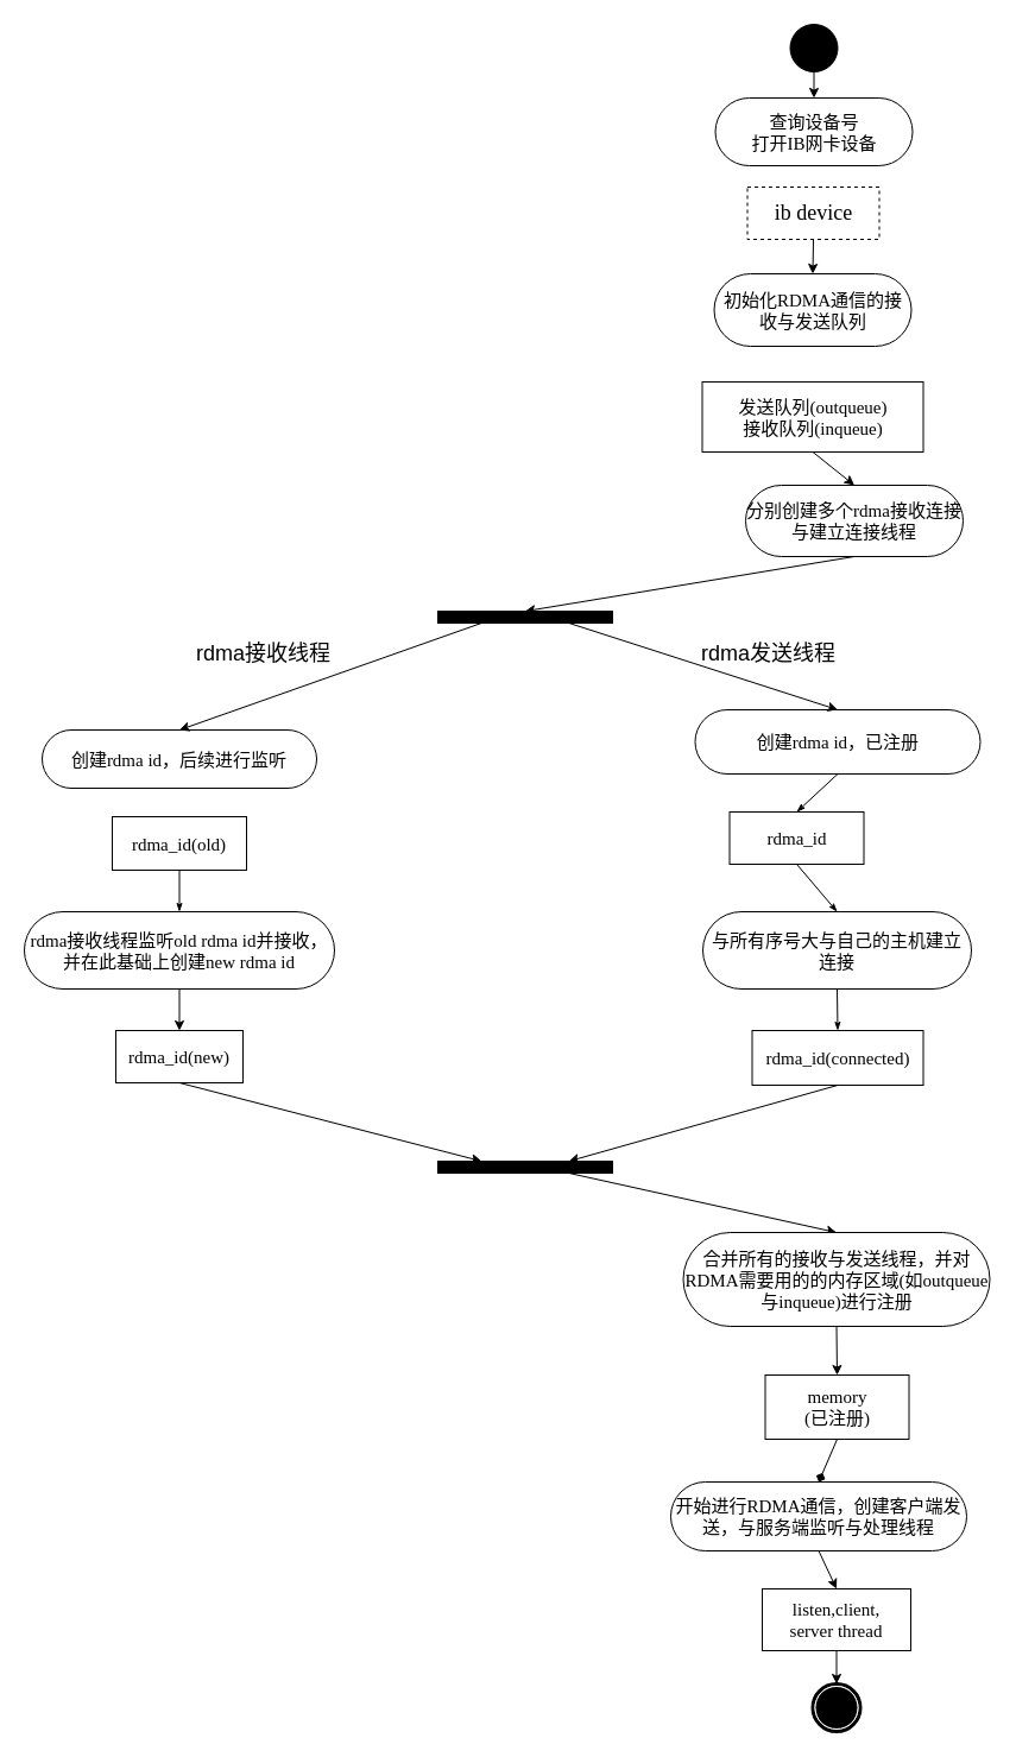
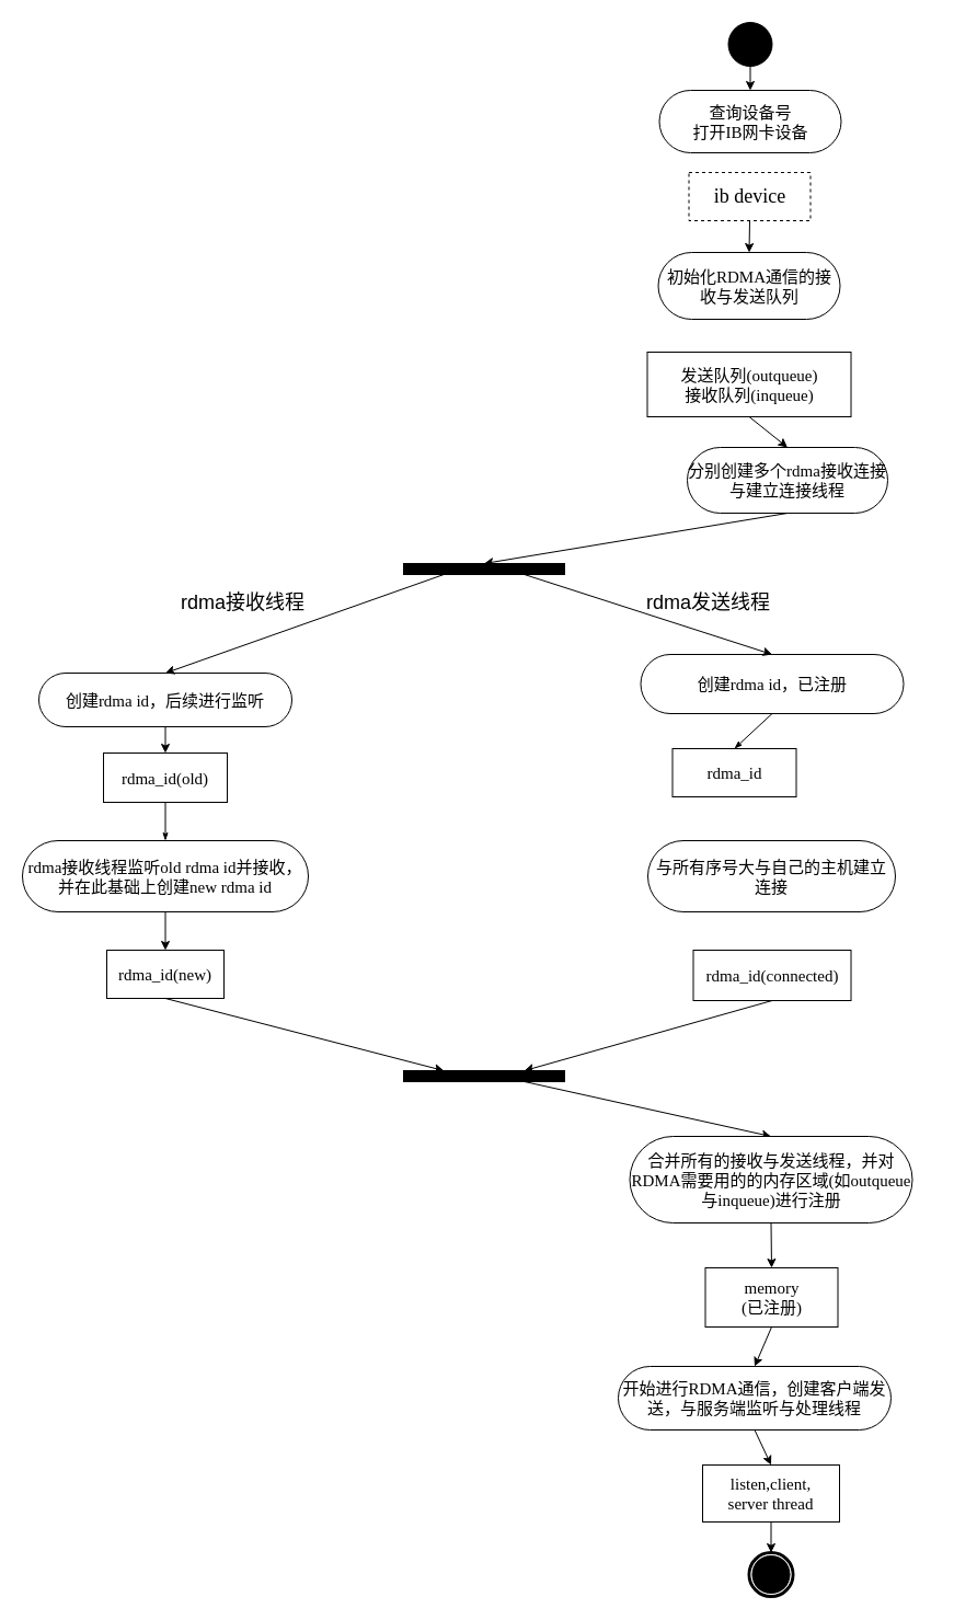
+ <mxCell id="3" value="" style="rounded=0;fontSize=15;exitX=0.5;exitY=1;exitDx=0;exitDy=0;entryX=0.5;entryY=0;entryDx=0;entryDy=0;" edge="1" parent="1" source="10" target="9"><mxGeometry width="100" height="100" relative="1" as="geometry"><mxPoint x="72.5" y="876" as="sourcePoint" /><mxPoint x="129" y="780" as="targetPoint" /></mxGeometry></mxCell>
- <mxCell id="32" style="edgeStyle=none;rounded=0;html=1;labelBackgroundColor=none;startArrow=none;startFill=0;startSize=5;endArrow=classicThin;endFill=1;endSize=5;jettySize=auto;orthogonalLoop=1;strokeWidth=1;fontFamily=Verdana;fontSize=12;exitX=0.5;exitY=1;exitDx=0;exitDy=0;entryX=0.5;entryY=0;entryDx=0;entryDy=0;" edge="1" parent="1" source="26" target="35"><mxGeometry relative="1" as="geometry"><mxPoint x="97.565" y="779" as="sourcePoint" /><mxPoint x="108" y="828" as="targetPoint" /></mxGeometry></mxCell>
- <mxCell id="34" style="edgeStyle=none;rounded=0;html=1;labelBackgroundColor=none;startArrow=none;startFill=0;startSize=5;endArrow=classicThin;endFill=1;endSize=5;jettySize=auto;orthogonalLoop=1;strokeWidth=1;fontFamily=Verdana;fontSize=12;exitX=0.5;exitY=1;exitDx=0;exitDy=0;entryX=0.5;entryY=0;entryDx=0;entryDy=0;" edge="1" parent="1" source="35" target="33"><mxGeometry relative="1" as="geometry"><mxPoint x="153" y="822" as="sourcePoint" /><mxPoint x="153" y="849" as="targetPoint" /></mxGeometry></mxCell>
- <mxCell id="38" value="" style="rounded=0;fontSize=15;endArrow=diamond;endFill=1;exitX=0.5;exitY=1;exitDx=0;exitDy=0;entryX=0.5;entryY=0;entryDx=0;entryDy=0;" edge="1" parent="1" source="37" target="40"><mxGeometry width="100" height="100" relative="1" as="geometry"><mxPoint x="249" y="980" as="sourcePoint" /><mxPoint x="349" y="880" as="targetPoint" /></mxGeometry></mxCell>
+ <mxCell id="38" value="" style="rounded=0;fontSize=15;endArrow=classic;endFill=1;exitX=0.5;exitY=1;exitDx=0;exitDy=0;entryX=0.5;entryY=0;entryDx=0;entryDy=0;" edge="1" parent="1" source="37" target="40"><mxGeometry width="100" height="100" relative="1" as="geometry"><mxPoint x="249" y="980" as="sourcePoint" /><mxPoint x="349" y="880" as="targetPoint" /></mxGeometry></mxCell>
